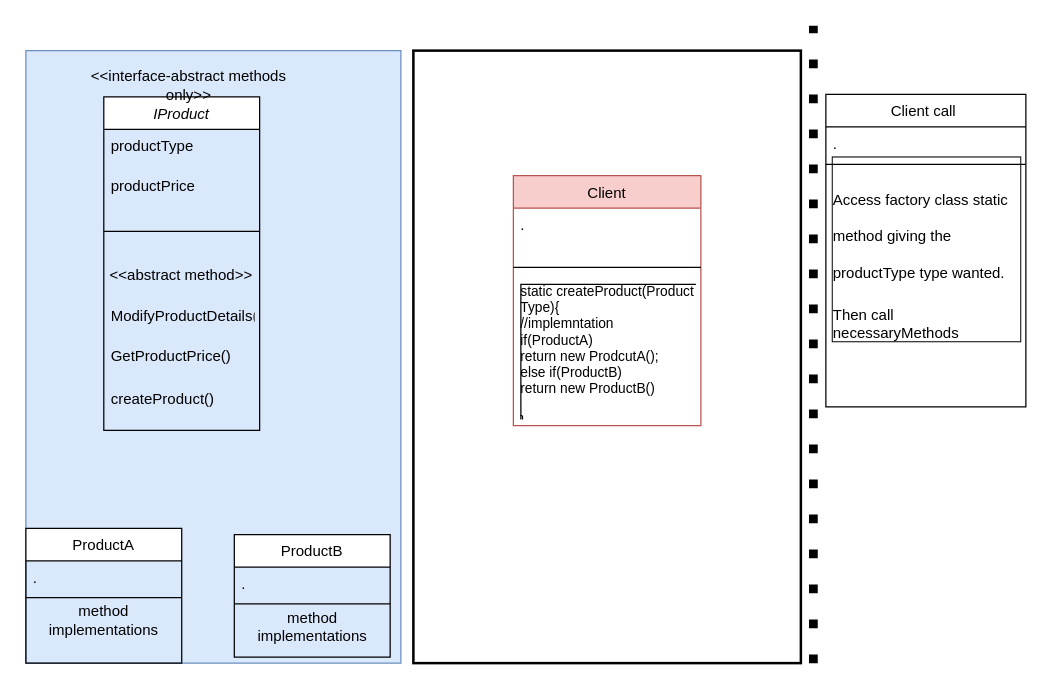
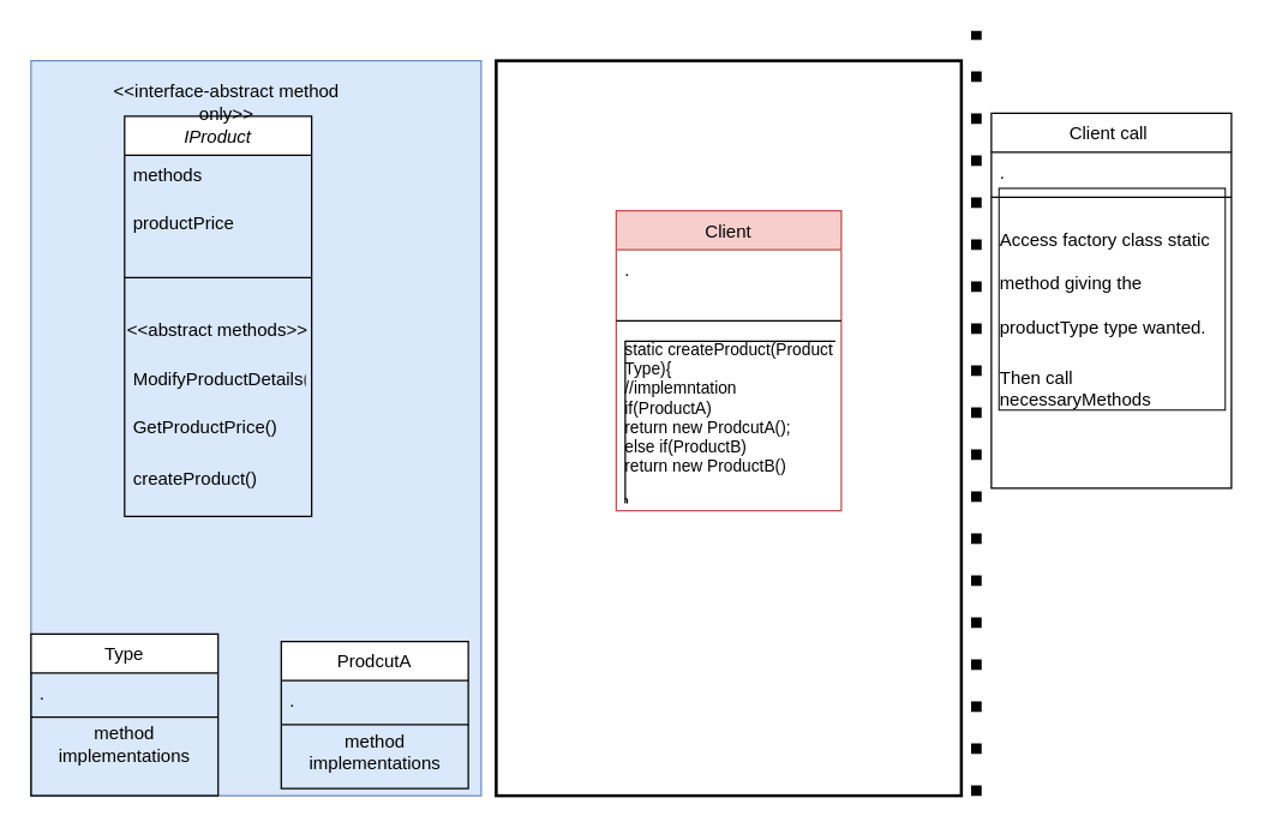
- <mxCell id="26" value="&amp;lt;&amp;lt;interface-abstract methods only&amp;gt;&amp;gt;" style="text;html=1;strokeColor=none;fillColor=none;align=center;verticalAlign=middle;whiteSpace=wrap;rounded=0;" vertex="1" parent="17"><mxGeometry x="-19.483" y="9.8" width="175.329" height="37.044" as="geometry" /></mxCell>
+ <mxCell id="26" value="&amp;lt;&amp;lt;interface-abstract method only&amp;gt;&amp;gt;" style="text;html=1;strokeColor=none;fillColor=none;align=center;verticalAlign=middle;whiteSpace=wrap;rounded=0;" vertex="1" parent="17"><mxGeometry x="-19.483" y="9.8" width="175.329" height="37.044" as="geometry" /></mxCell>
- <mxCell id="19" value="productType" style="text;align=left;verticalAlign=top;spacingLeft=4;spacingRight=4;overflow=hidden;rotatable=0;points=[[0,0.5],[1,0.5]];portConstraint=eastwest;rounded=0;shadow=0;html=0;" vertex="1" parent="18"><mxGeometry y="26" width="124.675" height="32.109" as="geometry" /></mxCell>
+ <mxCell id="19" value="methods" style="text;align=left;verticalAlign=top;spacingLeft=4;spacingRight=4;overflow=hidden;rotatable=0;points=[[0,0.5],[1,0.5]];portConstraint=eastwest;rounded=0;shadow=0;html=0;" vertex="1" parent="18"><mxGeometry y="26" width="124.675" height="32.109" as="geometry" /></mxCell>
- <mxCell id="22" value="&amp;lt;&amp;lt;abstract method&amp;gt;&amp;gt;" style="text;html=1;strokeColor=none;fillColor=none;align=center;verticalAlign=middle;whiteSpace=wrap;rounded=0;" vertex="1" parent="18"><mxGeometry y="124.797" width="124.675" height="37.049" as="geometry" /></mxCell>
+ <mxCell id="22" value="&amp;lt;&amp;lt;abstract methods&amp;gt;&amp;gt;" style="text;html=1;strokeColor=none;fillColor=none;align=center;verticalAlign=middle;whiteSpace=wrap;rounded=0;" vertex="1" parent="18"><mxGeometry y="124.797" width="124.675" height="37.049" as="geometry" /></mxCell>
- <mxCell id="9" value="ProductA" style="swimlane;fontStyle=0;align=center;verticalAlign=top;childLayout=stackLayout;horizontal=1;startSize=26;horizontalStack=0;resizeParent=1;resizeLast=0;collapsible=1;marginBottom=0;rounded=0;shadow=0;strokeWidth=1;" vertex="1" parent="7"><mxGeometry y="382.2" width="124.675" height="107.8" as="geometry"><mxRectangle x="130" y="380" width="160" height="26" as="alternateBounds" /></mxGeometry></mxCell>
+ <mxCell id="9" value="Type" style="swimlane;fontStyle=0;align=center;verticalAlign=top;childLayout=stackLayout;horizontal=1;startSize=26;horizontalStack=0;resizeParent=1;resizeLast=0;collapsible=1;marginBottom=0;rounded=0;shadow=0;strokeWidth=1;" vertex="1" parent="7"><mxGeometry y="382.2" width="124.675" height="107.8" as="geometry"><mxRectangle x="130" y="380" width="160" height="26" as="alternateBounds" /></mxGeometry></mxCell>
- <mxCell id="13" value="ProductB" style="swimlane;fontStyle=0;align=center;verticalAlign=top;childLayout=stackLayout;horizontal=1;startSize=26;horizontalStack=0;resizeParent=1;resizeLast=0;collapsible=1;marginBottom=0;rounded=0;shadow=0;strokeWidth=1;" vertex="1" parent="7"><mxGeometry x="166.753" y="387.1" width="124.675" height="98" as="geometry"><mxRectangle x="340" y="380" width="170" height="26" as="alternateBounds" /></mxGeometry></mxCell>
+ <mxCell id="13" value="ProdcutA" style="swimlane;fontStyle=0;align=center;verticalAlign=top;childLayout=stackLayout;horizontal=1;startSize=26;horizontalStack=0;resizeParent=1;resizeLast=0;collapsible=1;marginBottom=0;rounded=0;shadow=0;strokeWidth=1;" vertex="1" parent="7"><mxGeometry x="166.753" y="387.1" width="124.675" height="98" as="geometry"><mxRectangle x="340" y="380" width="170" height="26" as="alternateBounds" /></mxGeometry></mxCell>
